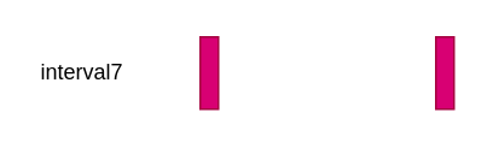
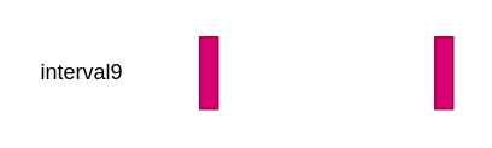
- <mxCell id="4" value="interval7" style="text;html=1;strokeColor=none;fillColor=none;align=center;verticalAlign=middle;whiteSpace=wrap;rounded=0;" vertex="1" parent="1"><mxGeometry x="20" y="30" width="50" height="20" as="geometry" /></mxCell>
+ <mxCell id="4" value="interval9" style="text;html=1;strokeColor=none;fillColor=none;align=center;verticalAlign=middle;whiteSpace=wrap;rounded=0;" vertex="1" parent="1"><mxGeometry x="20" y="30" width="50" height="20" as="geometry" /></mxCell>
